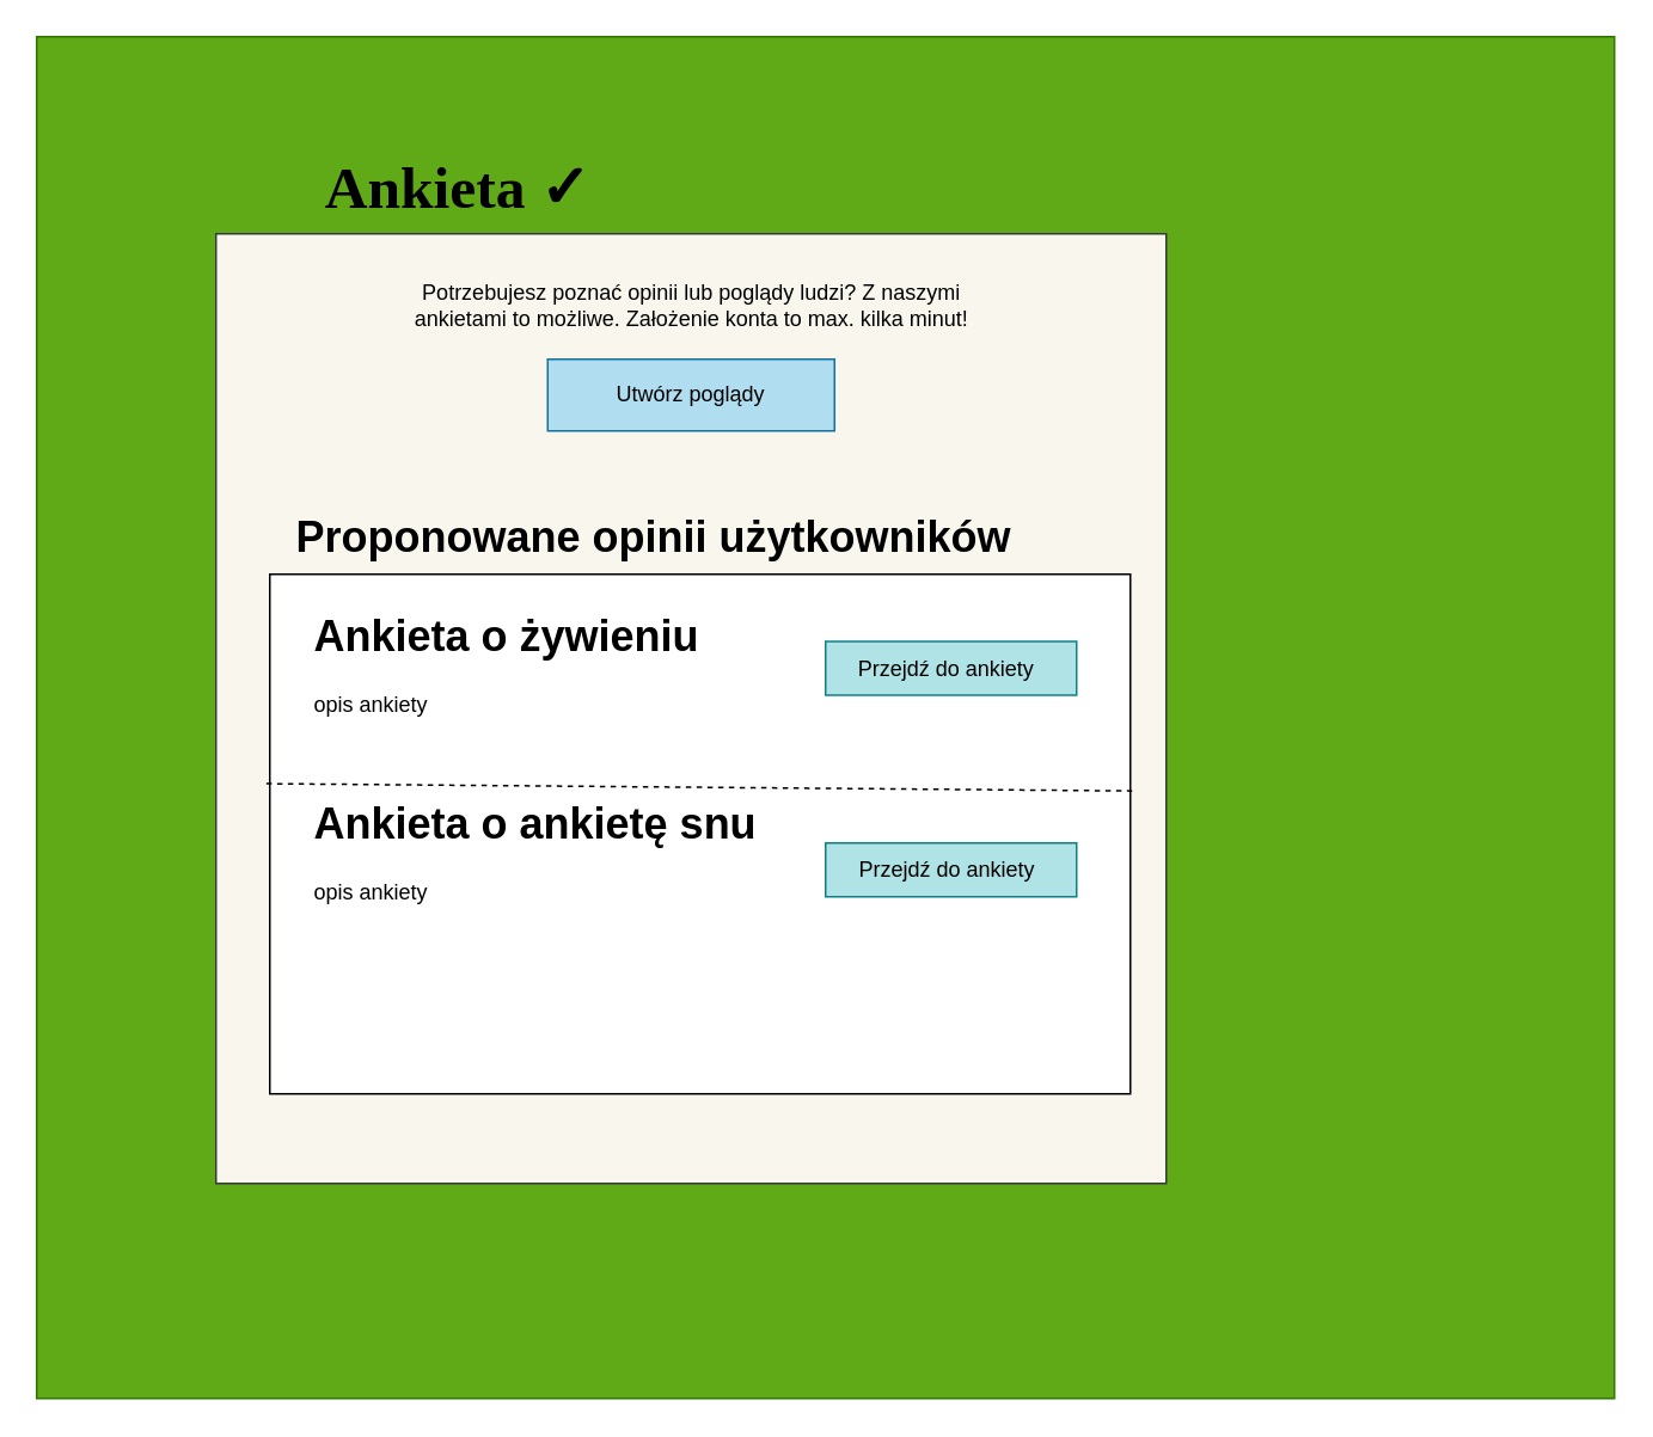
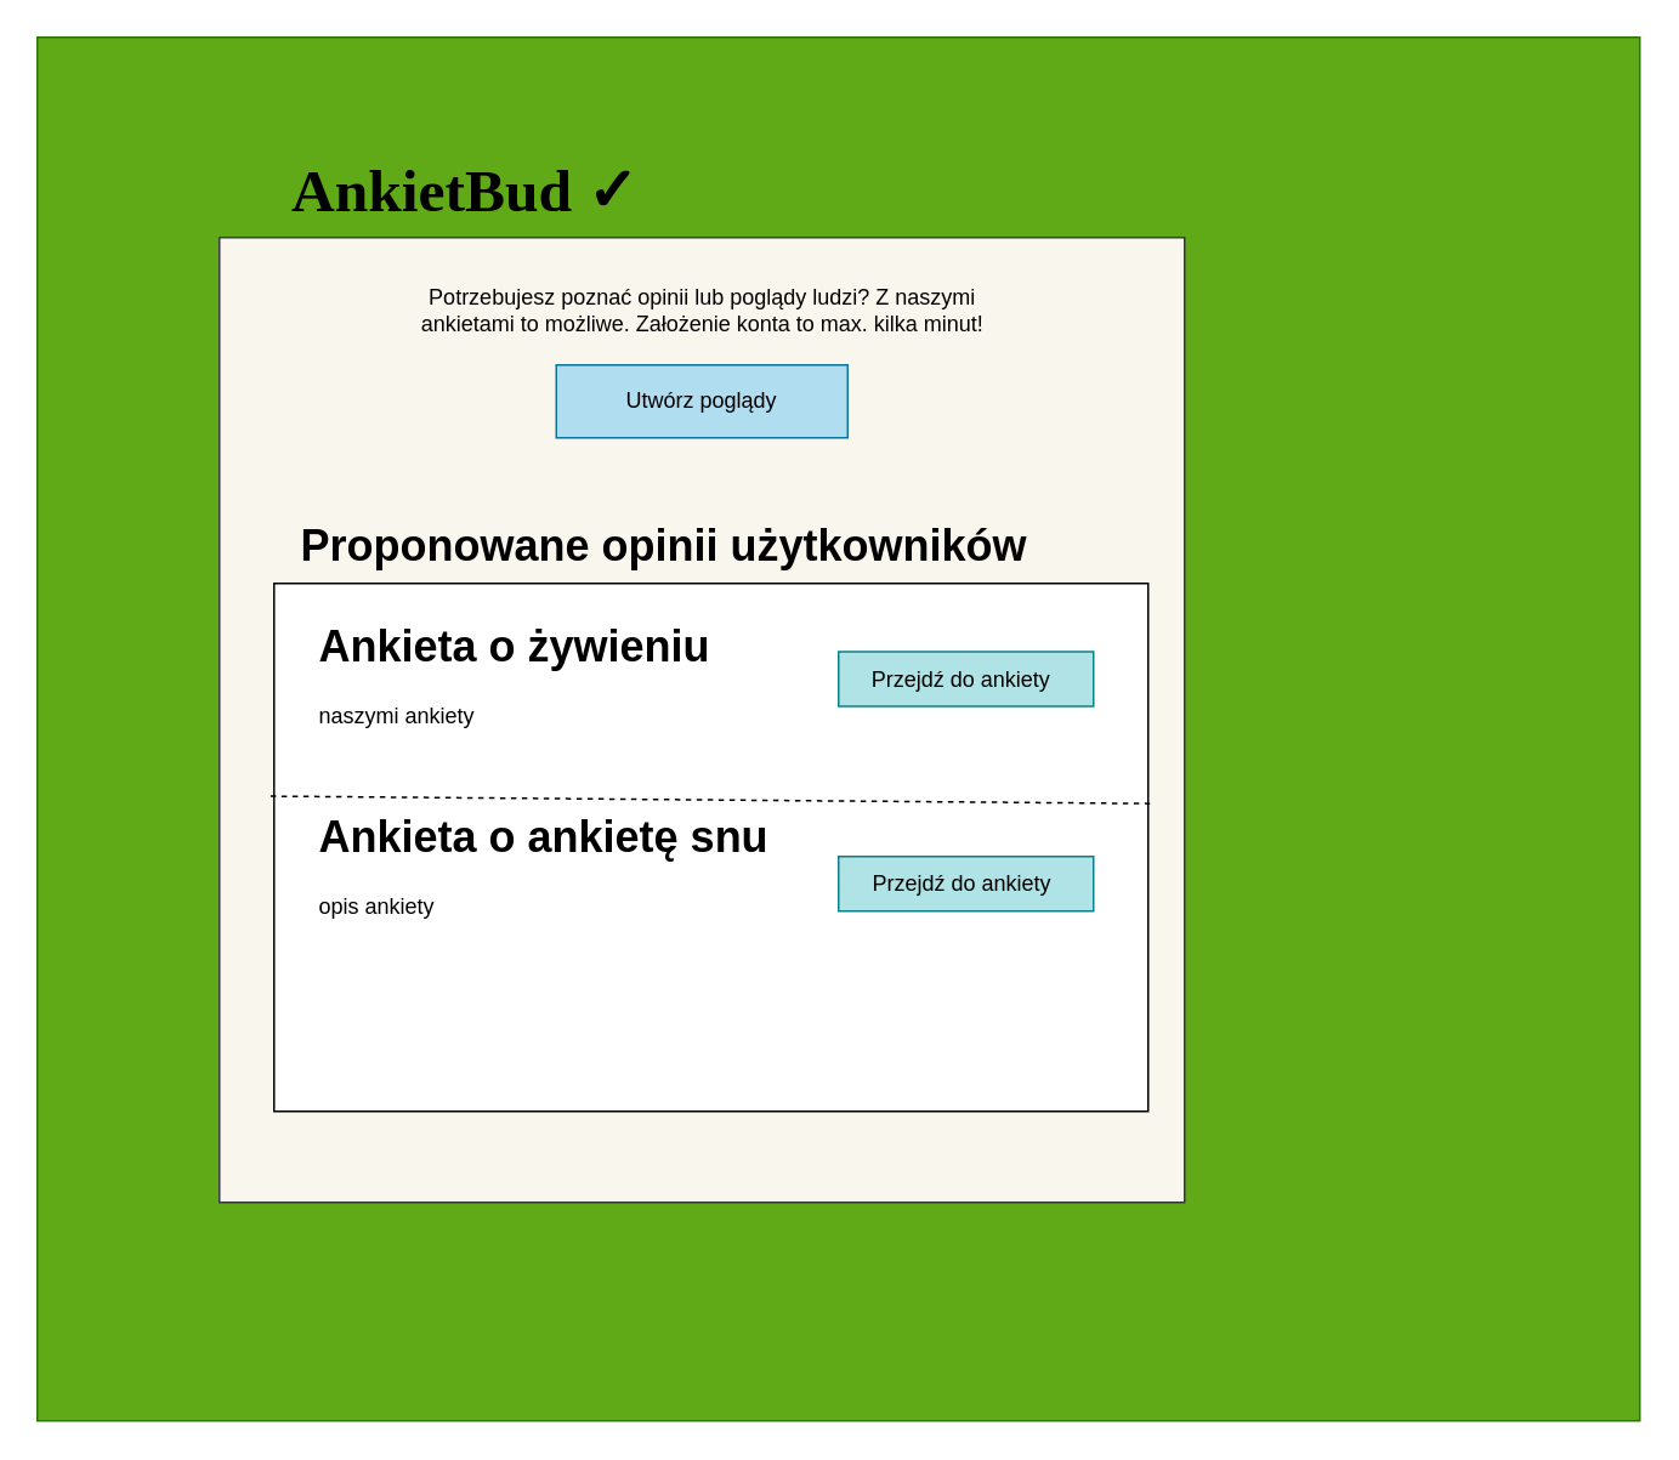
- <mxCell id="4" value="&lt;font size=&quot;1&quot; face=&quot;Tahoma&quot;&gt;&lt;b style=&quot;font-size: 33px&quot;&gt;Ankieta &lt;/b&gt;&lt;/font&gt;&lt;font size=&quot;1&quot; face=&quot;Tahoma&quot;&gt;&lt;b style=&quot;font-size: 33px&quot;&gt;&lt;span class=&quot;aCOpRe&quot;&gt;&lt;span&gt;✓&lt;/span&gt;&lt;/span&gt;&lt;/b&gt;&lt;/font&gt;&lt;span class=&quot;aCOpRe&quot;&gt;&lt;span&gt;&lt;/span&gt;&lt;/span&gt;" style="text;html=1;strokeColor=none;fillColor=none;align=center;verticalAlign=middle;whiteSpace=wrap;rounded=0;" vertex="1" parent="1"><mxGeometry x="130" y="70" width="250" height="70" as="geometry" /></mxCell>
+ <mxCell id="4" value="&lt;font size=&quot;1&quot; face=&quot;Tahoma&quot;&gt;&lt;b style=&quot;font-size: 33px&quot;&gt;AnkietBud &lt;/b&gt;&lt;/font&gt;&lt;font size=&quot;1&quot; face=&quot;Tahoma&quot;&gt;&lt;b style=&quot;font-size: 33px&quot;&gt;&lt;span class=&quot;aCOpRe&quot;&gt;&lt;span&gt;✓&lt;/span&gt;&lt;/span&gt;&lt;/b&gt;&lt;/font&gt;&lt;span class=&quot;aCOpRe&quot;&gt;&lt;span&gt;&lt;/span&gt;&lt;/span&gt;" style="text;html=1;strokeColor=none;fillColor=none;align=center;verticalAlign=middle;whiteSpace=wrap;rounded=0;" vertex="1" parent="1"><mxGeometry x="130" y="70" width="250" height="70" as="geometry" /></mxCell>
- <mxCell id="10" value="&lt;h1&gt;Ankieta o żywieniu&lt;br&gt;&lt;/h1&gt;&lt;p&gt;opis ankiety&lt;br&gt;&lt;/p&gt;" style="text;html=1;strokeColor=none;fillColor=none;spacing=5;spacingTop=-20;whiteSpace=wrap;overflow=hidden;rounded=0;" vertex="1" parent="1"><mxGeometry x="170" y="335" width="290" height="75" as="geometry" /></mxCell>
+ <mxCell id="10" value="&lt;h1&gt;Ankieta o żywieniu&lt;br&gt;&lt;/h1&gt;&lt;p&gt;naszymi ankiety&lt;br&gt;&lt;/p&gt;" style="text;html=1;strokeColor=none;fillColor=none;spacing=5;spacingTop=-20;whiteSpace=wrap;overflow=hidden;rounded=0;" vertex="1" parent="1"><mxGeometry x="170" y="335" width="290" height="75" as="geometry" /></mxCell>
